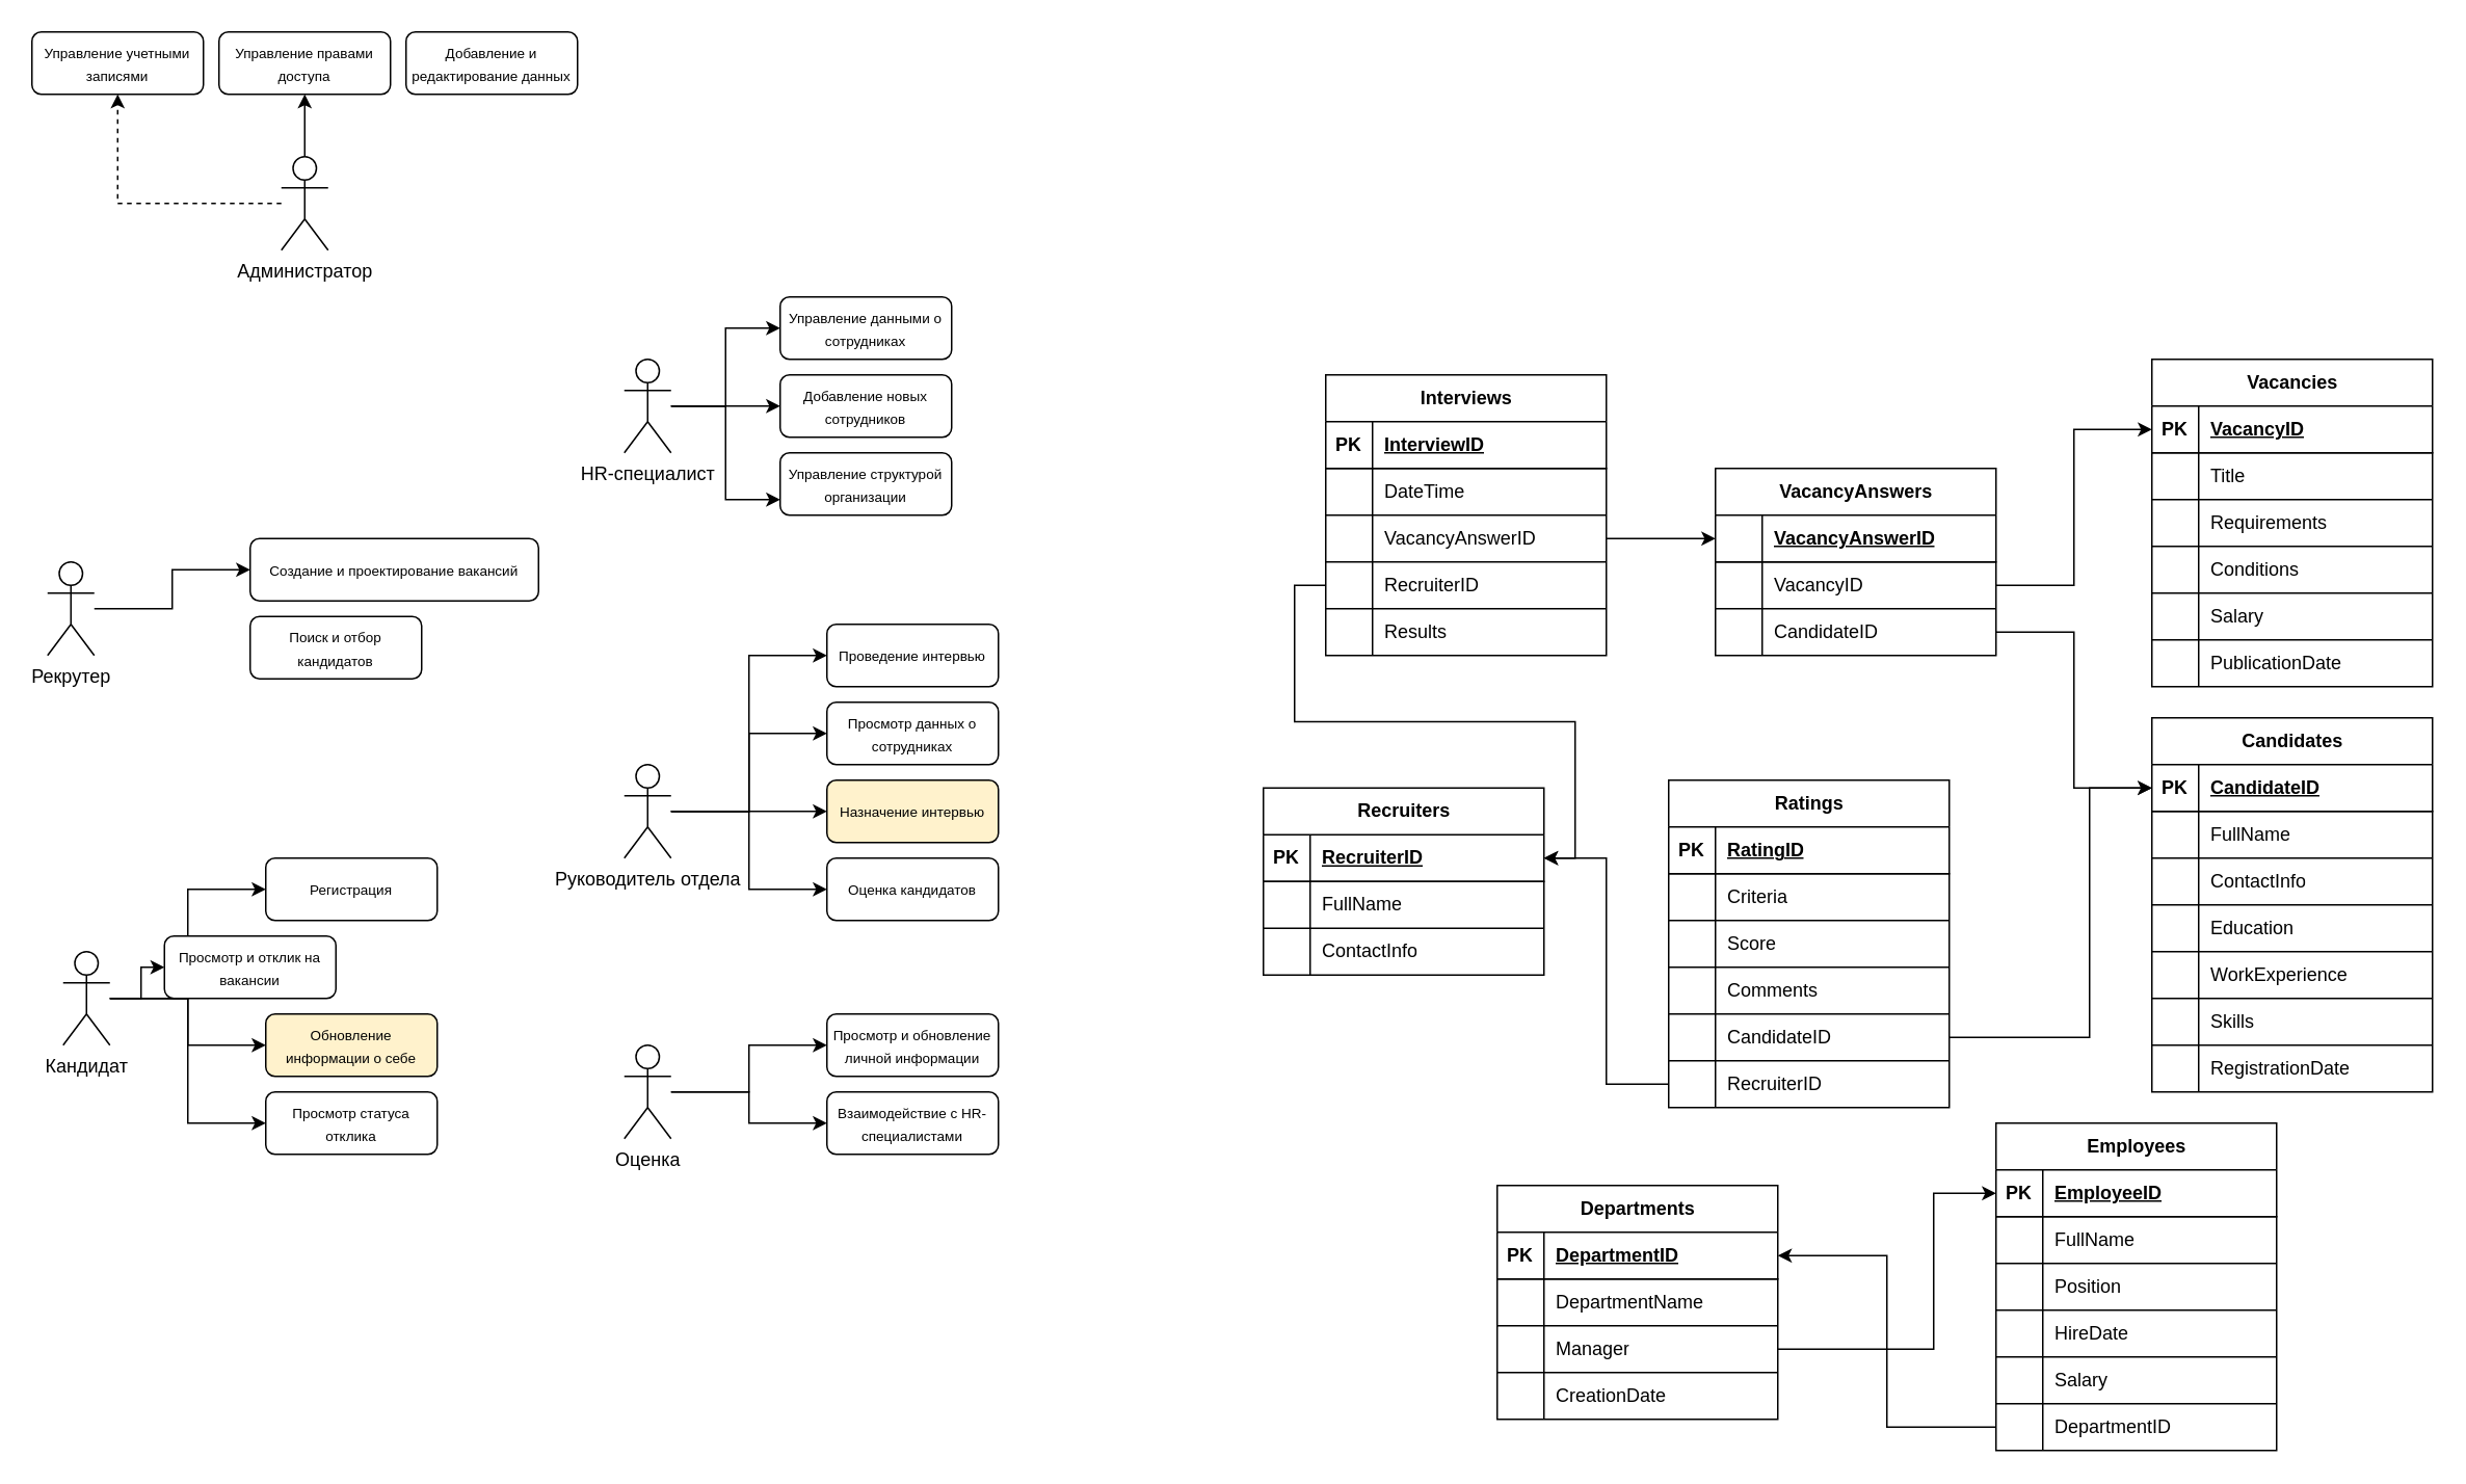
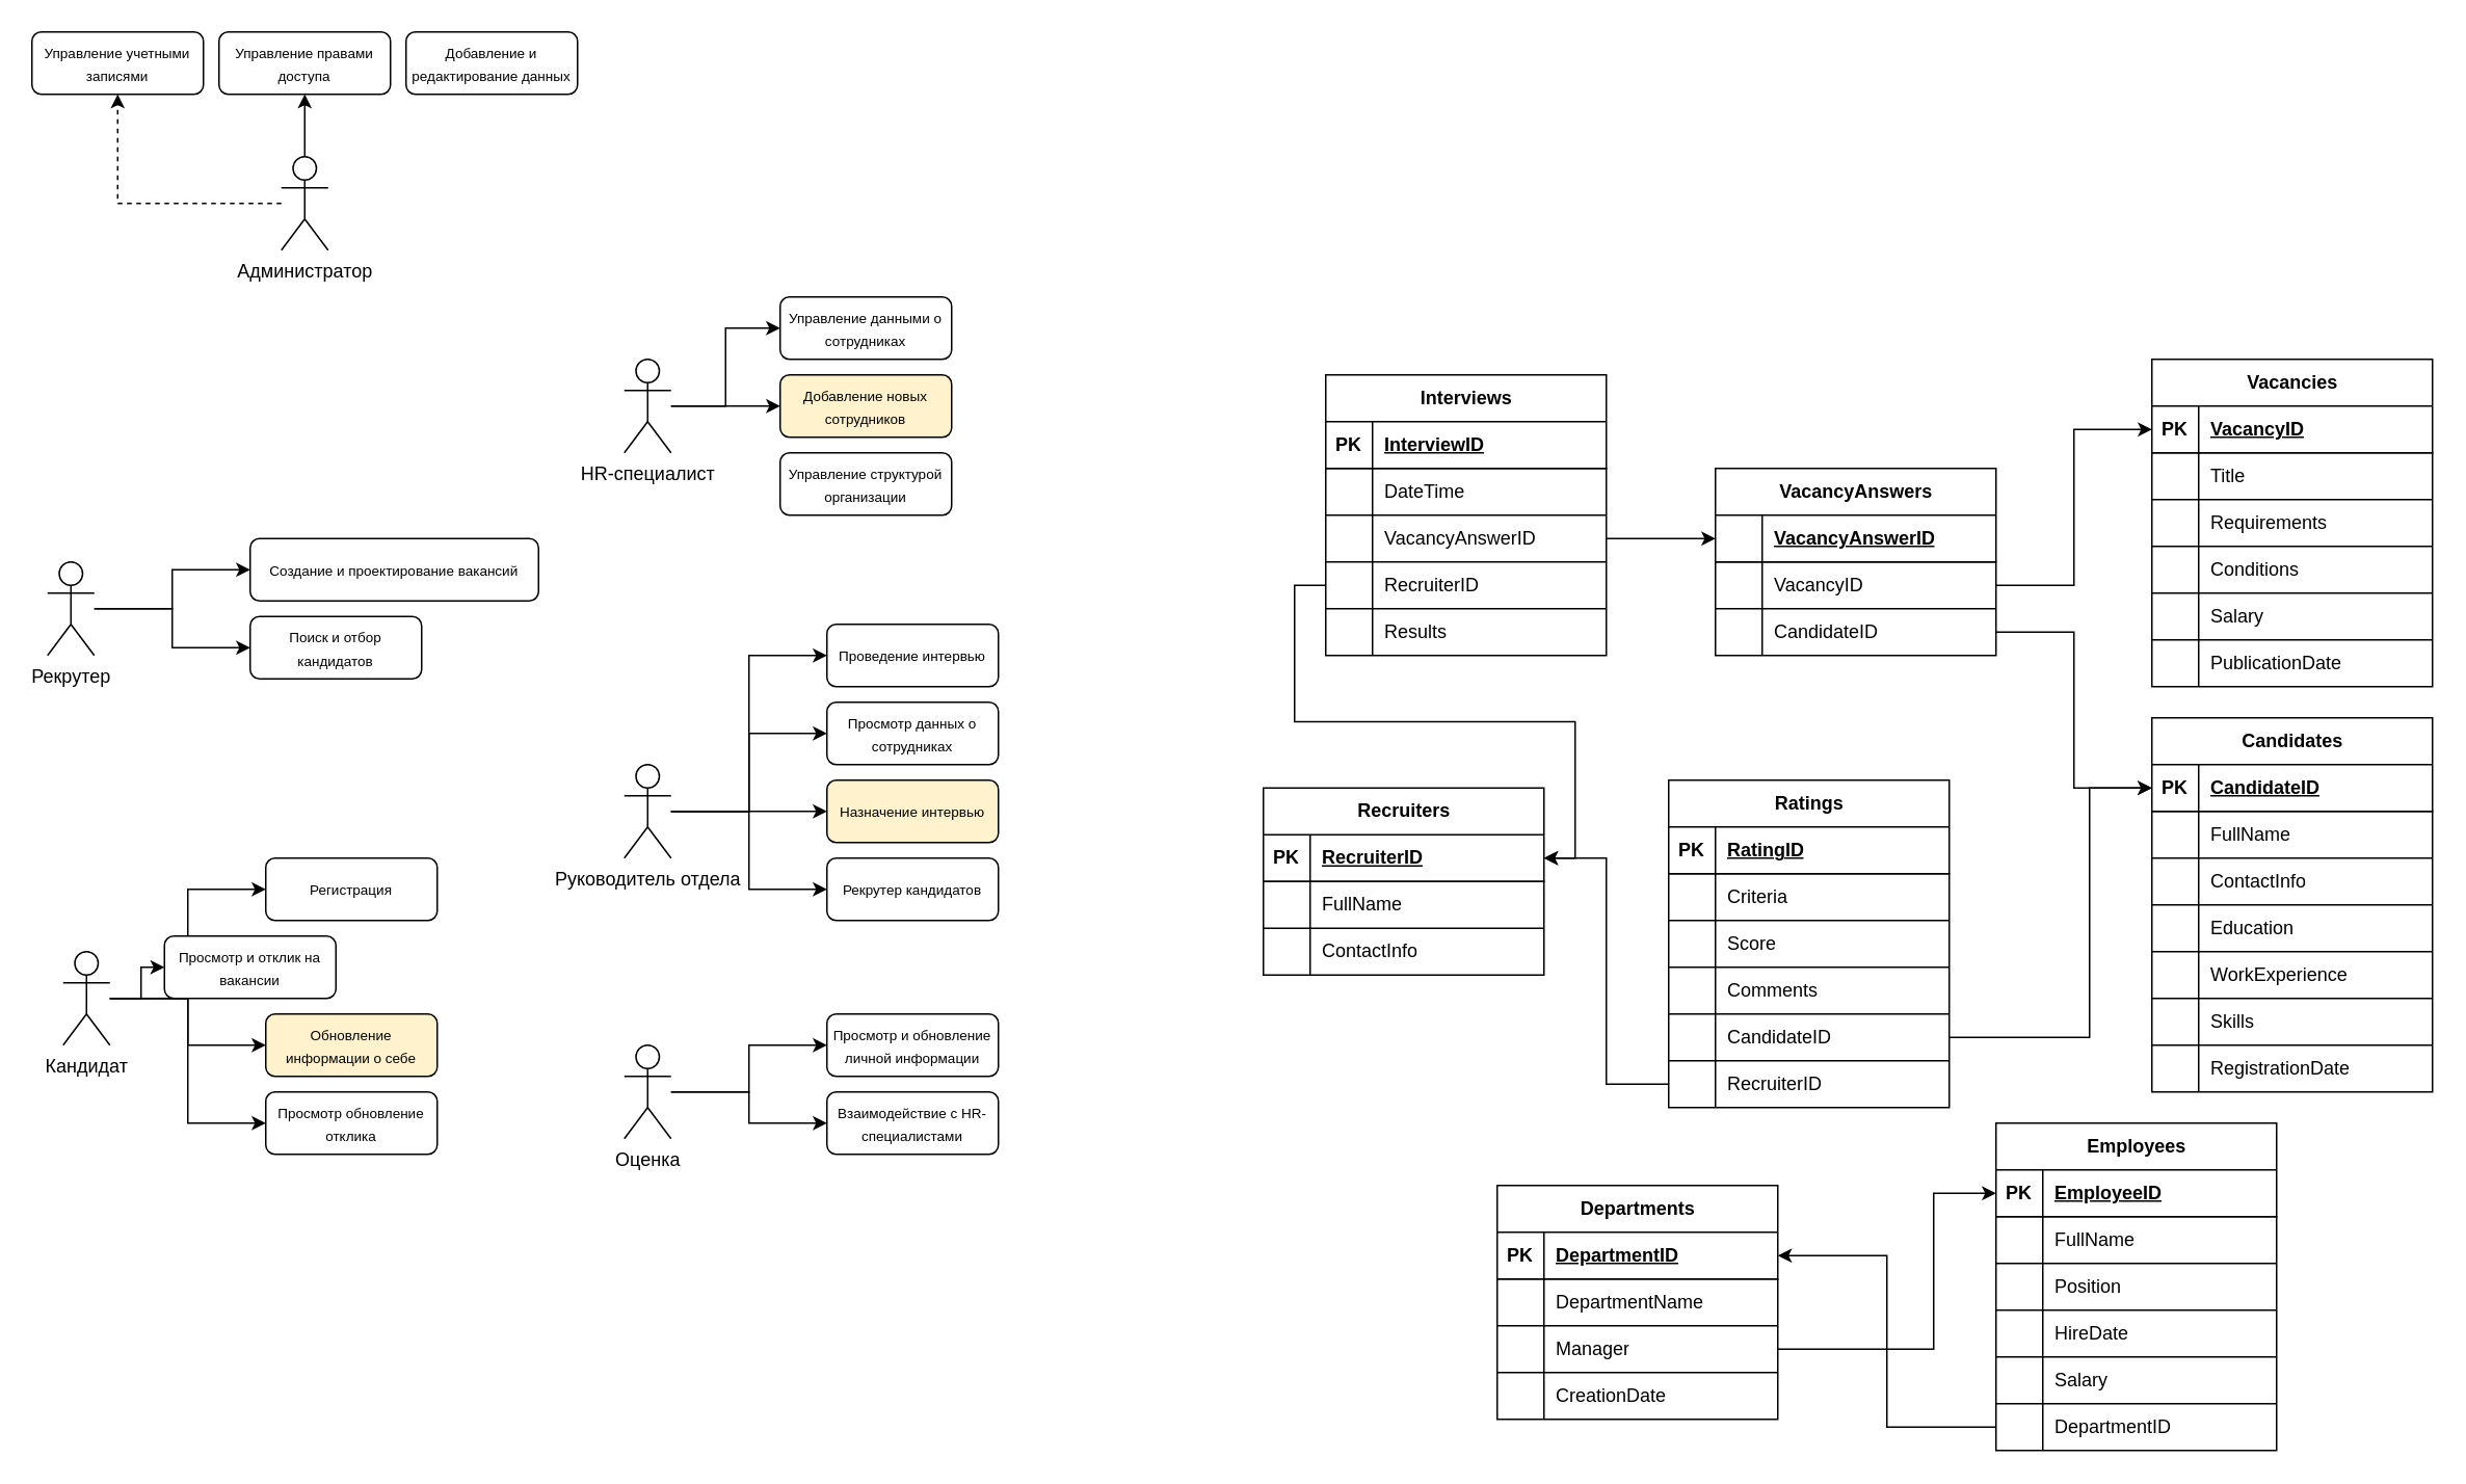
- <mxCell id="19" value="&lt;font style=&quot;font-size: 9px;&quot;&gt;Добавление новых сотрудников&lt;br&gt;&lt;/font&gt;" style="rounded=1;whiteSpace=wrap;html=1;" parent="1" vertex="1"><mxGeometry x="500" y="240" width="110" height="40" as="geometry" /></mxCell>
+ <mxCell id="19" value="&lt;font style=&quot;font-size: 9px;&quot;&gt;Добавление новых сотрудников&lt;br&gt;&lt;/font&gt;" style="rounded=1;whiteSpace=wrap;html=1;fillColor=#fff2cc;" parent="1" vertex="1"><mxGeometry x="500" y="240" width="110" height="40" as="geometry" /></mxCell>
- <mxCell id="16" style="edgeStyle=orthogonalEdgeStyle;rounded=0;orthogonalLoop=1;jettySize=auto;html=1;entryX=0;entryY=0.75;entryDx=0;entryDy=0;" parent="1" source="17" target="20" edge="1"><mxGeometry relative="1" as="geometry" /></mxCell>
+ <mxCell id="9" style="edgeStyle=orthogonalEdgeStyle;rounded=0;orthogonalLoop=1;jettySize=auto;html=1;entryX=0;entryY=0.5;entryDx=0;entryDy=0;" parent="1" source="10" target="12" edge="1"><mxGeometry relative="1" as="geometry" /></mxCell>
- <mxCell id="28" value="&lt;font style=&quot;font-size: 9px;&quot;&gt;Оценка кандидатов&lt;br&gt;&lt;/font&gt;" style="rounded=1;whiteSpace=wrap;html=1;" parent="1" vertex="1"><mxGeometry x="530" y="550" width="110" height="40" as="geometry" /></mxCell>
+ <mxCell id="28" value="&lt;font style=&quot;font-size: 9px;&quot;&gt;Рекрутер кандидатов&lt;br&gt;&lt;/font&gt;" style="rounded=1;whiteSpace=wrap;html=1;" parent="1" vertex="1"><mxGeometry x="530" y="550" width="110" height="40" as="geometry" /></mxCell>
- <mxCell id="160" value="&lt;font style=&quot;font-size: 9px;&quot;&gt;Просмотр статуса отклика&lt;br&gt;&lt;/font&gt;" style="rounded=1;whiteSpace=wrap;html=1;" vertex="1" parent="1"><mxGeometry x="170" y="700" width="110" height="40" as="geometry" /></mxCell>
+ <mxCell id="160" value="&lt;font style=&quot;font-size: 9px;&quot;&gt;Просмотр обновление отклика&lt;br&gt;&lt;/font&gt;" style="rounded=1;whiteSpace=wrap;html=1;" vertex="1" parent="1"><mxGeometry x="170" y="700" width="110" height="40" as="geometry" /></mxCell>
